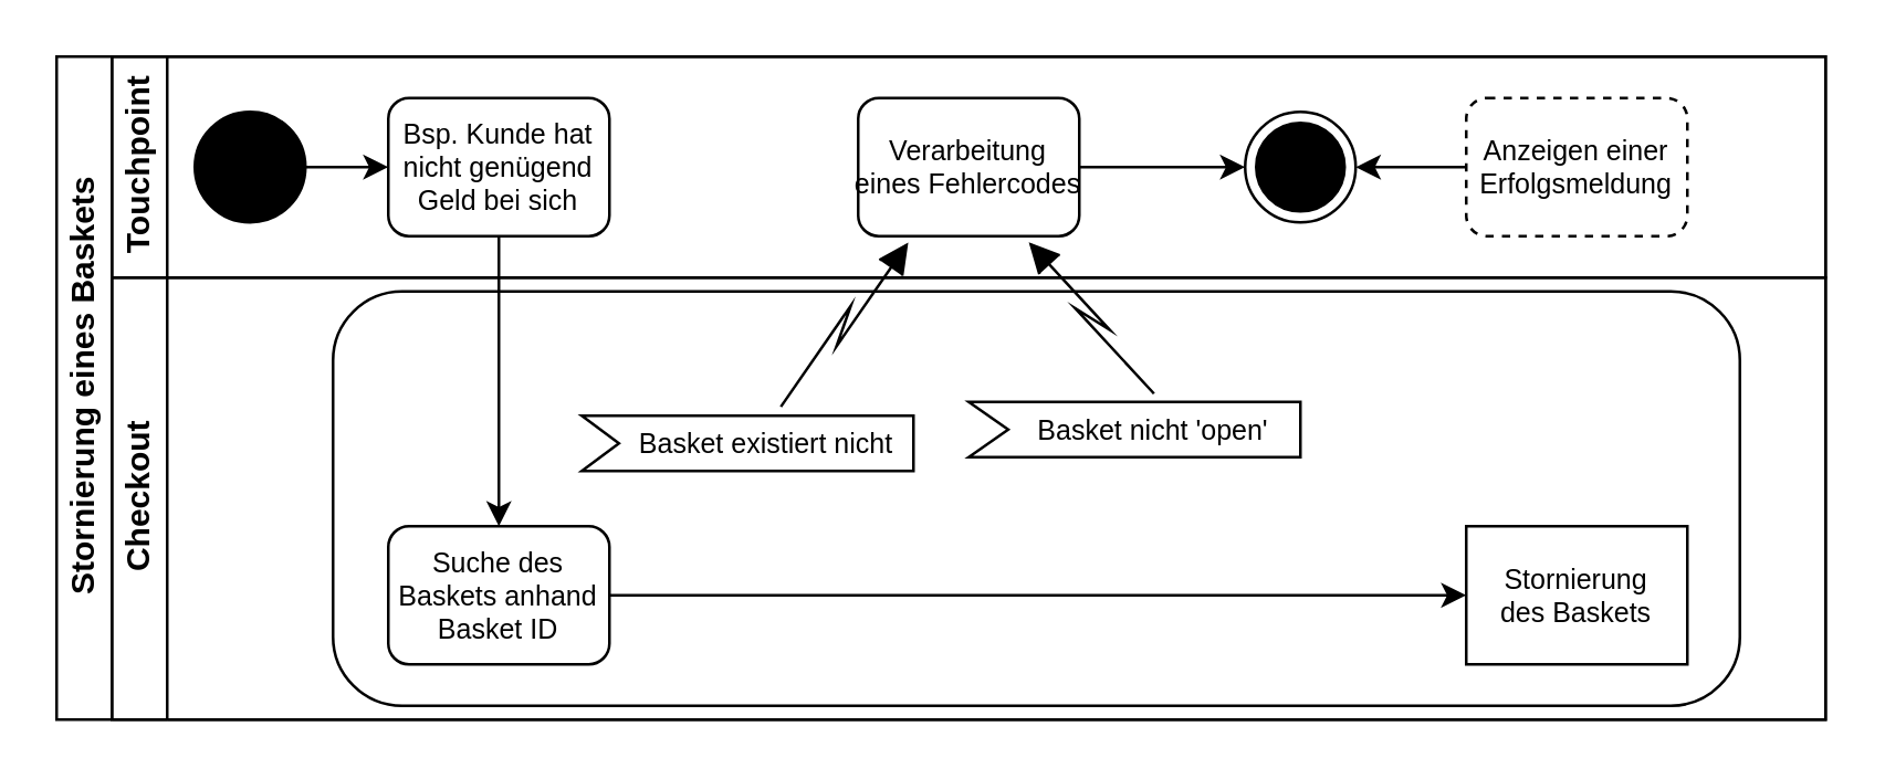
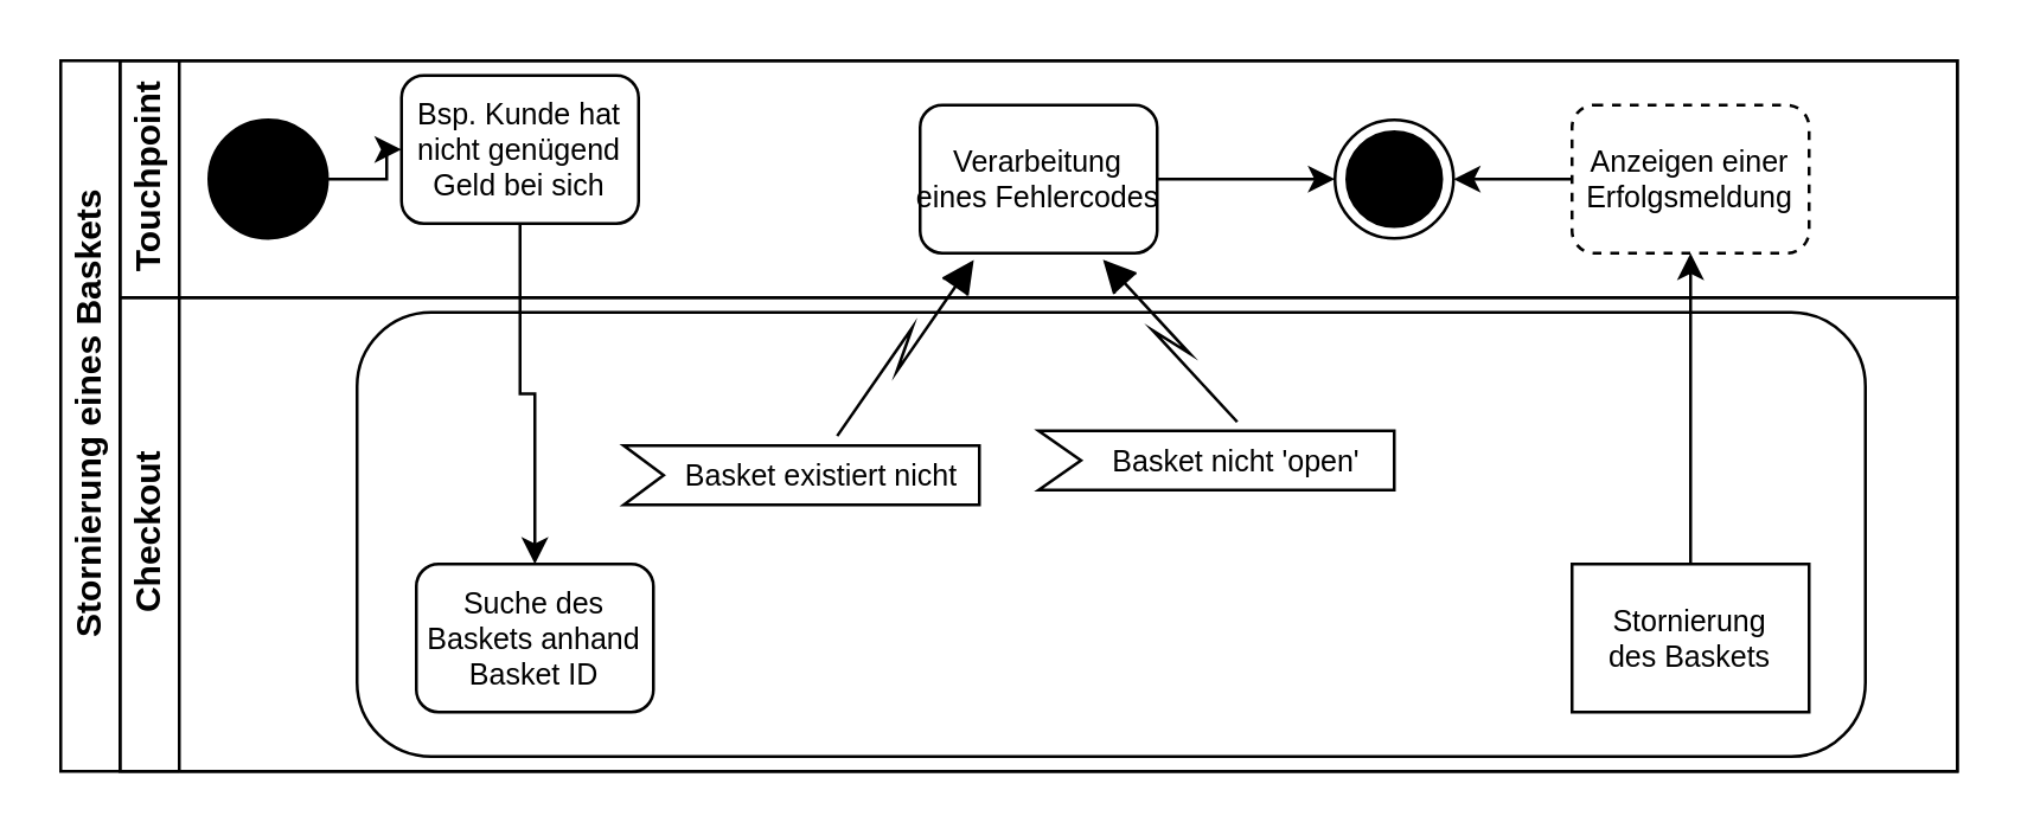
- <mxCell id="6" value="Bsp. Kunde hat&#10;nicht genügend&#10;Geld bei sich" style="rounded=1;fontFamily=Helvetica;fontSize=10;fontColor=#000000;align=center;strokeColor=#000000;fillColor=#FFFFFF;" parent="3" vertex="1"><mxGeometry x="100" y="15" width="80" height="50" as="geometry" /></mxCell>
+ <mxCell id="6" value="Bsp. Kunde hat&#10;nicht genügend&#10;Geld bei sich" style="rounded=1;fontFamily=Helvetica;fontSize=10;fontColor=#000000;align=center;strokeColor=#000000;fillColor=#FFFFFF;" parent="3" vertex="1"><mxGeometry x="95" y="5" width="80" height="50" as="geometry" /></mxCell>
+ <mxCell id="13" style="edgeStyle=orthogonalEdgeStyle;rounded=0;orthogonalLoop=1;jettySize=auto;html=1;fontSize=10;fontColor=#000000;strokeColor=#000000;" parent="2" source="18" target="11" edge="1"><mxGeometry relative="1" as="geometry" /></mxCell>
- <mxCell id="16" value="" style="edgeStyle=orthogonalEdgeStyle;rounded=0;orthogonalLoop=1;jettySize=auto;html=1;endArrow=classic;endFill=1;fontColor=#000000;strokeColor=#000000;" parent="14" source="17" target="18" edge="1"><mxGeometry relative="1" as="geometry"><mxPoint x="220" y="125" as="targetPoint" /></mxGeometry></mxCell>
